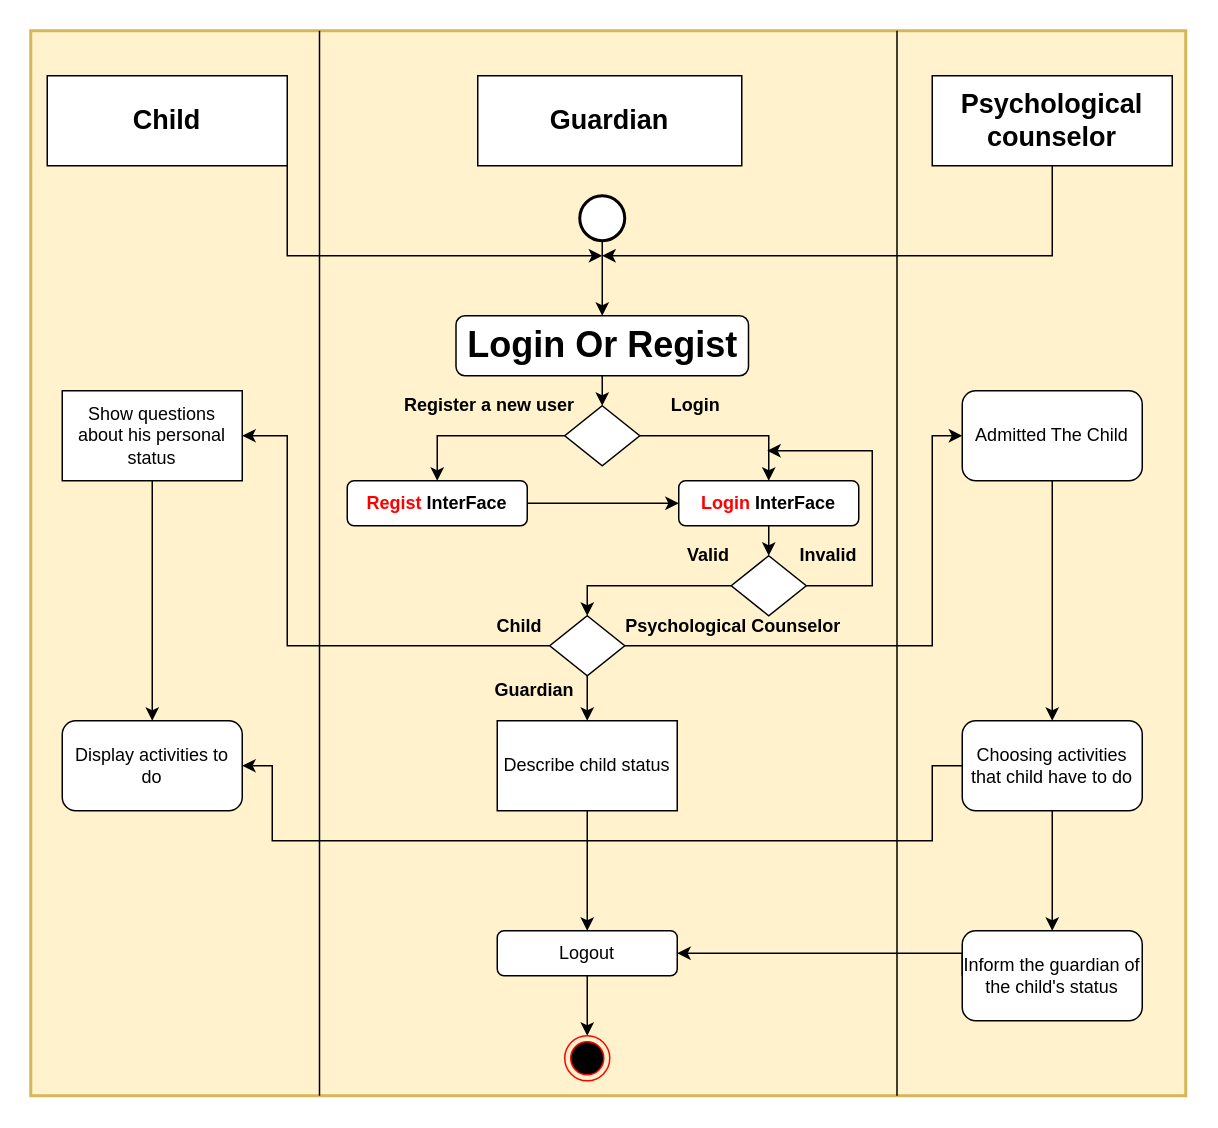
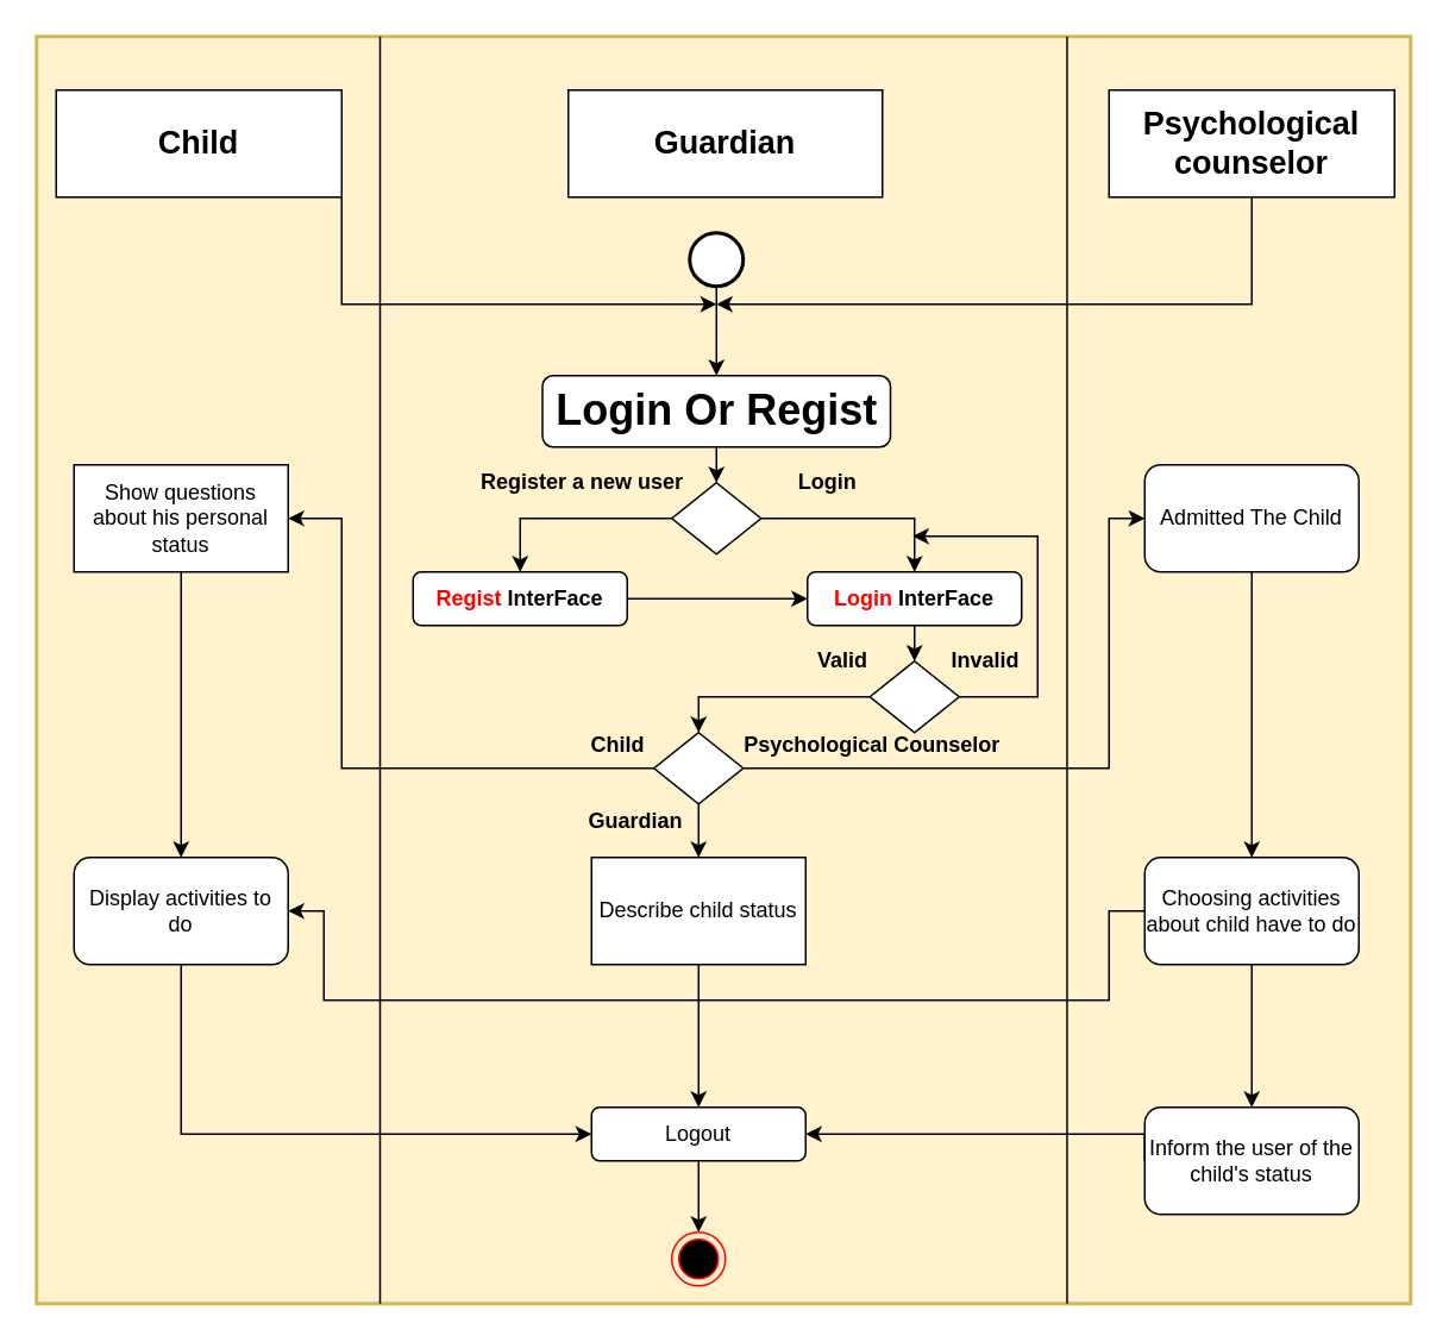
- <mxCell id="44" value="Choosing activities that child have to do" style="rounded=1;whiteSpace=wrap;html=1;" vertex="1" parent="1"><mxGeometry x="641" y="480" width="120" height="60" as="geometry" /></mxCell>
+ <mxCell id="44" value="Choosing activities about child have to do" style="rounded=1;whiteSpace=wrap;html=1;" vertex="1" parent="1"><mxGeometry x="641" y="480" width="120" height="60" as="geometry" /></mxCell>
+ <mxCell id="45" style="edgeStyle=orthogonalEdgeStyle;rounded=0;orthogonalLoop=1;jettySize=auto;html=1;exitX=0.5;exitY=1;exitDx=0;exitDy=0;entryX=0;entryY=0.5;entryDx=0;entryDy=0;" edge="1" parent="1" source="46" target="50"><mxGeometry relative="1" as="geometry" /></mxCell>
- <mxCell id="48" value="Inform the guardian of the child's status" style="rounded=1;whiteSpace=wrap;html=1;" vertex="1" parent="1"><mxGeometry x="641" y="620" width="120" height="60" as="geometry" /></mxCell>
+ <mxCell id="48" value="Inform the user of the child's status" style="rounded=1;whiteSpace=wrap;html=1;" vertex="1" parent="1"><mxGeometry x="641" y="620" width="120" height="60" as="geometry" /></mxCell>
